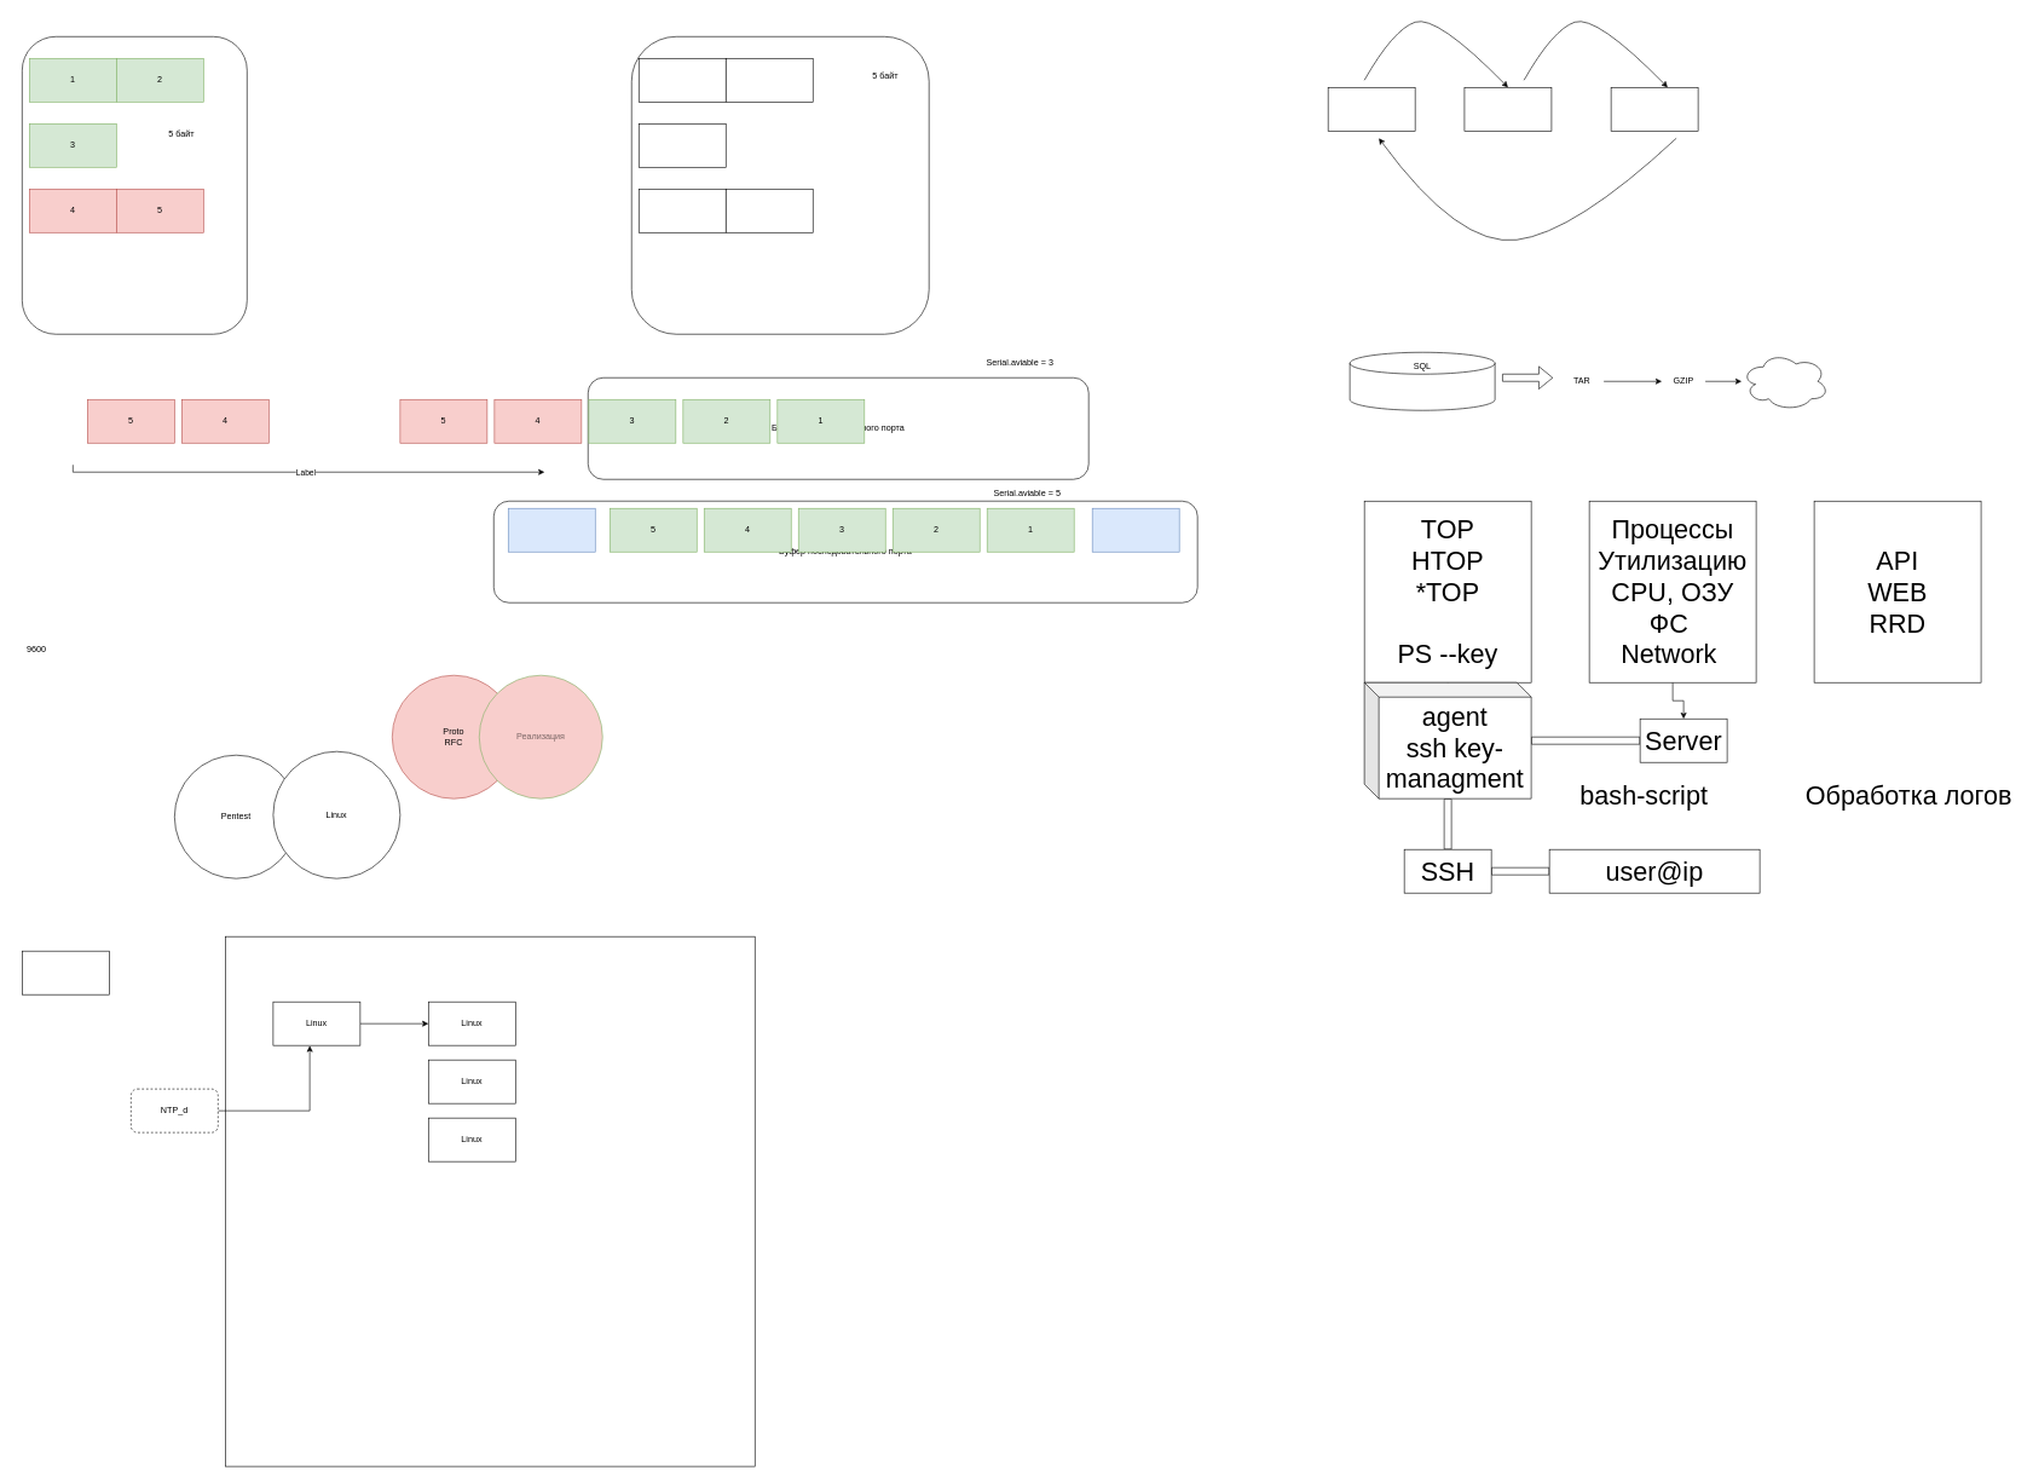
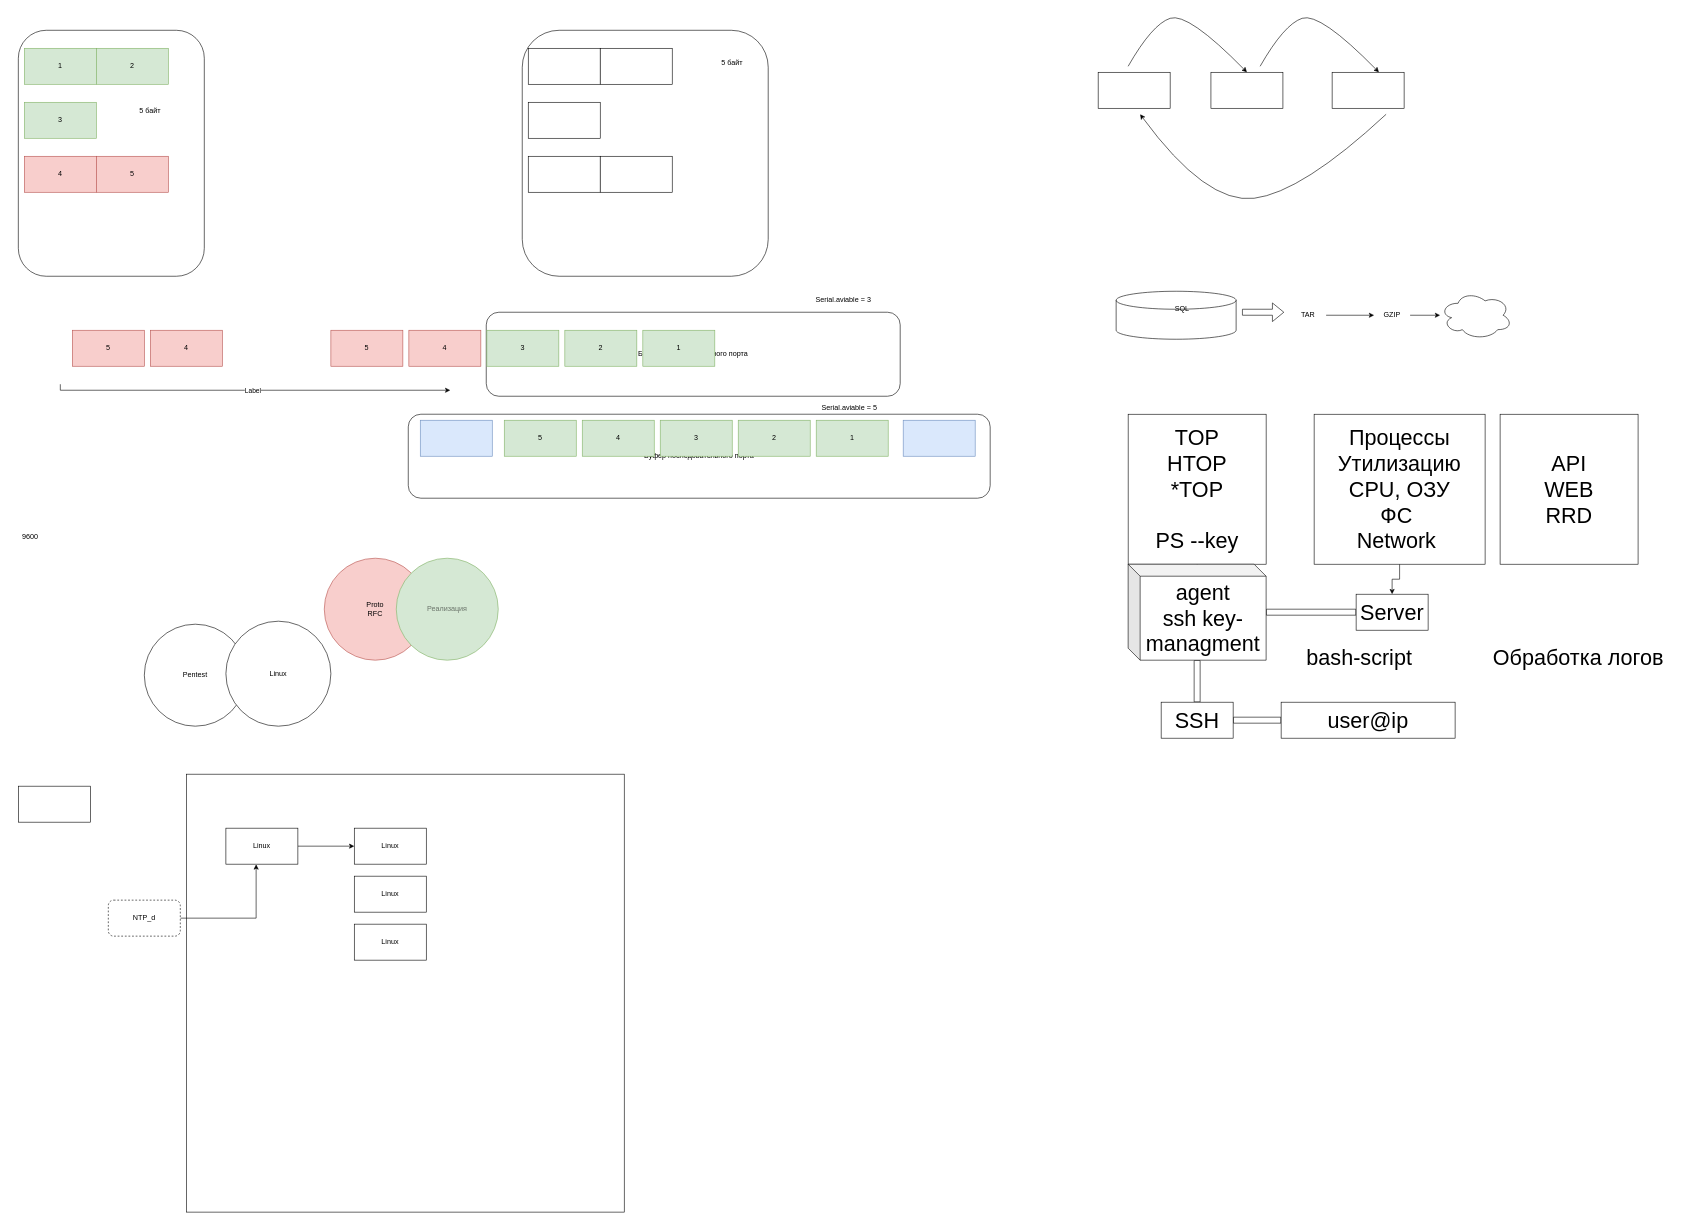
- <mxCell id="57" value="SQL" style="text;html=1;strokeColor=none;fillColor=none;align=center;verticalAlign=middle;whiteSpace=wrap;rounded=0;" parent="1" vertex="1"><mxGeometry x="1930" y="490" width="60" height="30" as="geometry" /></mxCell>
+ <mxCell id="57" value="SQL" style="text;html=1;strokeColor=none;fillColor=none;align=center;verticalAlign=middle;whiteSpace=wrap;rounded=0;" parent="1" vertex="1"><mxGeometry x="1940" y="500" width="60" height="30" as="geometry" /></mxCell>
- <mxCell id="67" value="&lt;font style=&quot;font-size: 36px&quot;&gt;Процессы&lt;br&gt;Утилизацию CPU, ОЗУ&lt;br&gt;ФС&amp;nbsp;&lt;br&gt;Network&amp;nbsp;&lt;br&gt;&lt;/font&gt;" style="rounded=0;whiteSpace=wrap;html=1;" parent="1" vertex="1"><mxGeometry x="2190" y="690" width="230" height="250" as="geometry" /></mxCell>
+ <mxCell id="67" value="&lt;font style=&quot;font-size: 36px&quot;&gt;Процессы&lt;br&gt;Утилизацию CPU, ОЗУ&lt;br&gt;ФС&amp;nbsp;&lt;br&gt;Network&amp;nbsp;&lt;br&gt;&lt;/font&gt;" style="rounded=0;whiteSpace=wrap;html=1;" parent="1" vertex="1"><mxGeometry x="2190" y="690" width="285" height="250" as="geometry" /></mxCell>
- <mxCell id="40" value="Реализация" style="ellipse;whiteSpace=wrap;html=1;aspect=fixed;textOpacity=50;fillColor=#f8cecc;strokeColor=#82b366;" parent="1" vertex="1"><mxGeometry x="660" y="930" width="170" height="170" as="geometry" /></mxCell>
+ <mxCell id="40" value="Реализация" style="ellipse;whiteSpace=wrap;html=1;aspect=fixed;textOpacity=50;fillColor=#d5e8d4;strokeColor=#82b366;" parent="1" vertex="1"><mxGeometry x="660" y="930" width="170" height="170" as="geometry" /></mxCell>
